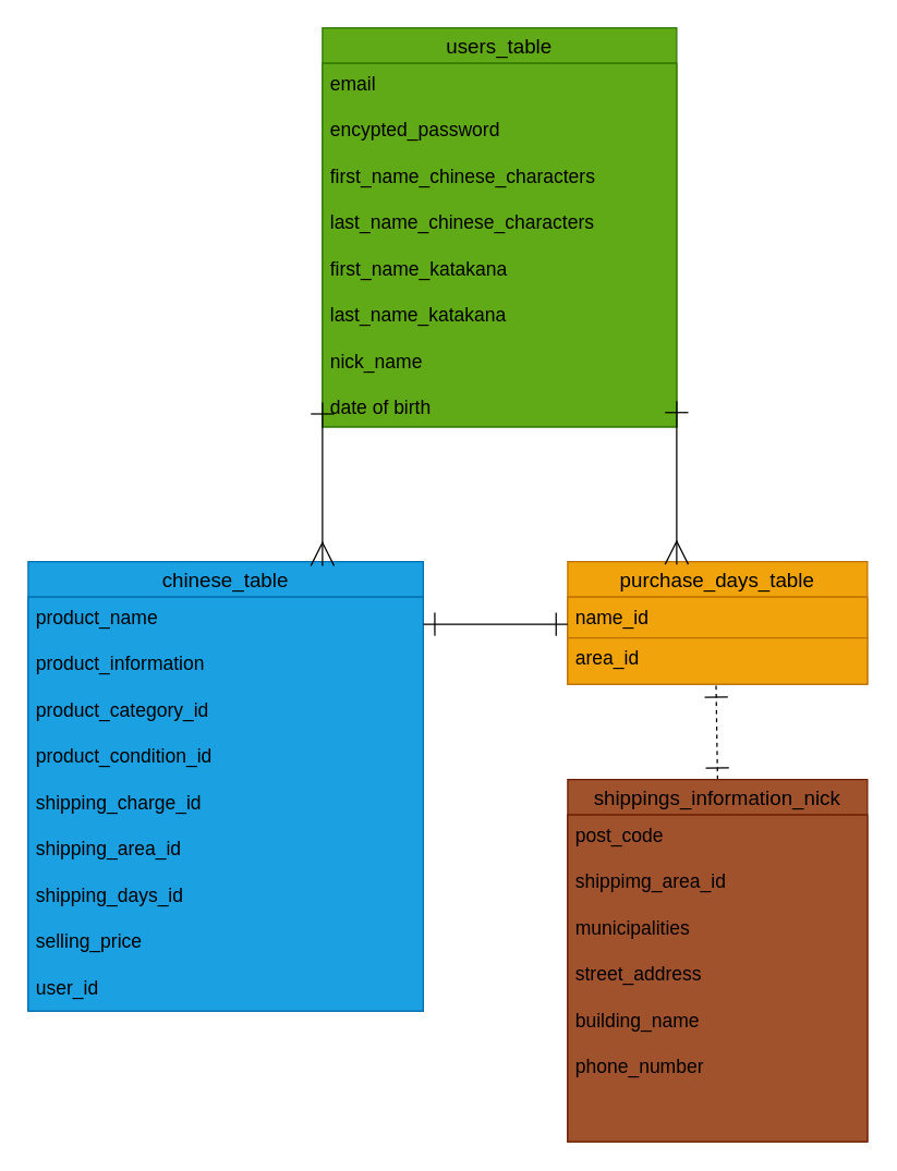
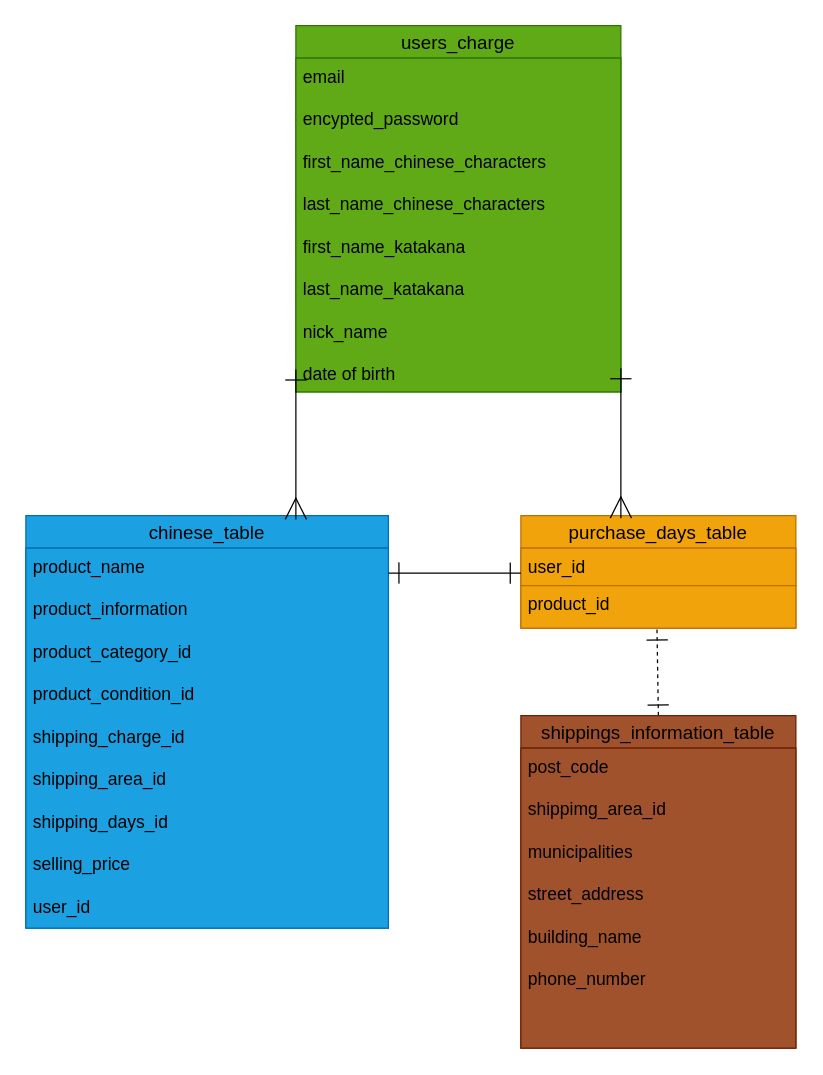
- <mxCell id="2" value="users_table" style="swimlane;fontStyle=0;childLayout=stackLayout;horizontal=1;startSize=26;horizontalStack=0;resizeParent=1;resizeParentMax=0;resizeLast=0;collapsible=1;marginBottom=0;align=center;fontSize=15;fillColor=#60a917;fontColor=#000000;strokeColor=#2D7600;" parent="1" vertex="1"><mxGeometry x="236" y="20" width="260" height="293" as="geometry" /></mxCell>
+ <mxCell id="2" value="users_charge" style="swimlane;fontStyle=0;childLayout=stackLayout;horizontal=1;startSize=26;horizontalStack=0;resizeParent=1;resizeParentMax=0;resizeLast=0;collapsible=1;marginBottom=0;align=center;fontSize=15;fillColor=#60a917;fontColor=#000000;strokeColor=#2D7600;" parent="1" vertex="1"><mxGeometry x="236" y="20" width="260" height="293" as="geometry" /></mxCell>
- <mxCell id="7" value="name_id" style="text;strokeColor=#BD7000;fillColor=#f0a30a;spacingLeft=4;spacingRight=4;overflow=hidden;rotatable=0;points=[[0,0.5],[1,0.5]];portConstraint=eastwest;fontSize=14;fontColor=#000000;" parent="6" vertex="1"><mxGeometry y="26" width="220" height="30" as="geometry" /></mxCell>
+ <mxCell id="7" value="user_id" style="text;strokeColor=#BD7000;fillColor=#f0a30a;spacingLeft=4;spacingRight=4;overflow=hidden;rotatable=0;points=[[0,0.5],[1,0.5]];portConstraint=eastwest;fontSize=14;fontColor=#000000;" parent="6" vertex="1"><mxGeometry y="26" width="220" height="30" as="geometry" /></mxCell>
- <mxCell id="8" value="area_id" style="text;strokeColor=#BD7000;fillColor=#f0a30a;spacingLeft=4;spacingRight=4;overflow=hidden;rotatable=0;points=[[0,0.5],[1,0.5]];portConstraint=eastwest;fontSize=14;fontColor=#000000;" parent="6" vertex="1"><mxGeometry y="56" width="220" height="34" as="geometry" /></mxCell>
+ <mxCell id="8" value="product_id" style="text;strokeColor=#BD7000;fillColor=#f0a30a;spacingLeft=4;spacingRight=4;overflow=hidden;rotatable=0;points=[[0,0.5],[1,0.5]];portConstraint=eastwest;fontSize=14;fontColor=#000000;" parent="6" vertex="1"><mxGeometry y="56" width="220" height="34" as="geometry" /></mxCell>
- <mxCell id="10" value="shippings_information_nick" style="swimlane;fontStyle=0;childLayout=stackLayout;horizontal=1;startSize=26;horizontalStack=0;resizeParent=1;resizeParentMax=0;resizeLast=0;collapsible=1;marginBottom=0;align=center;fontSize=15;labelBackgroundColor=none;fillColor=#a0522d;strokeColor=#6D1F00;fontColor=#000000;" parent="1" vertex="1"><mxGeometry x="416" y="572" width="220" height="266" as="geometry" /></mxCell>
+ <mxCell id="10" value="shippings_information_table" style="swimlane;fontStyle=0;childLayout=stackLayout;horizontal=1;startSize=26;horizontalStack=0;resizeParent=1;resizeParentMax=0;resizeLast=0;collapsible=1;marginBottom=0;align=center;fontSize=15;labelBackgroundColor=none;fillColor=#a0522d;strokeColor=#6D1F00;fontColor=#000000;" parent="1" vertex="1"><mxGeometry x="416" y="572" width="220" height="266" as="geometry" /></mxCell>
